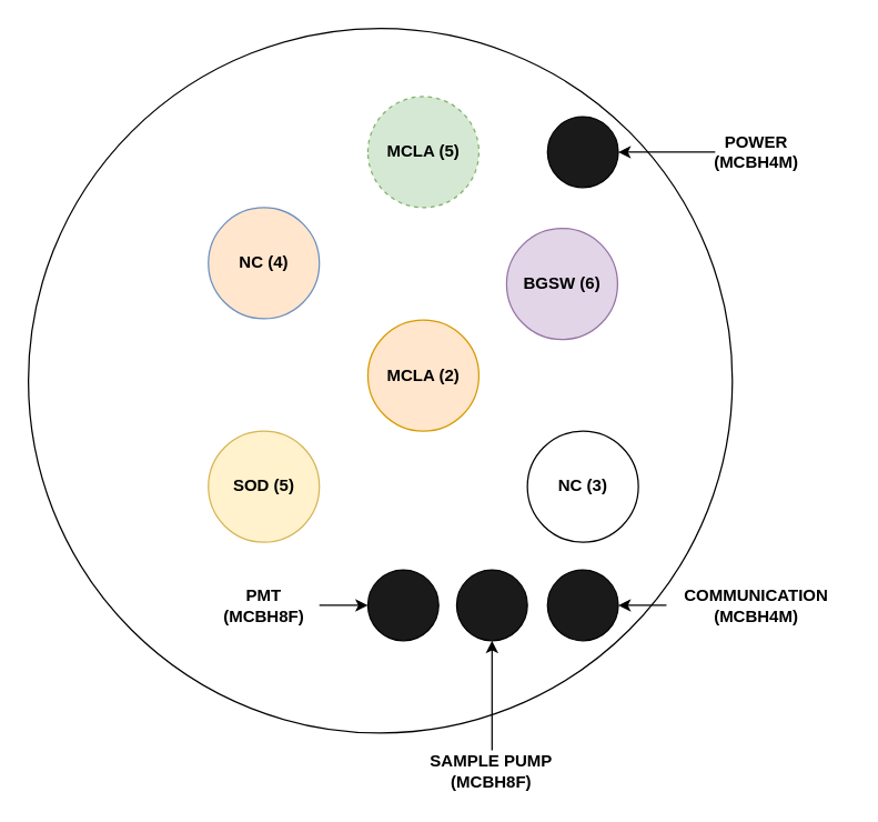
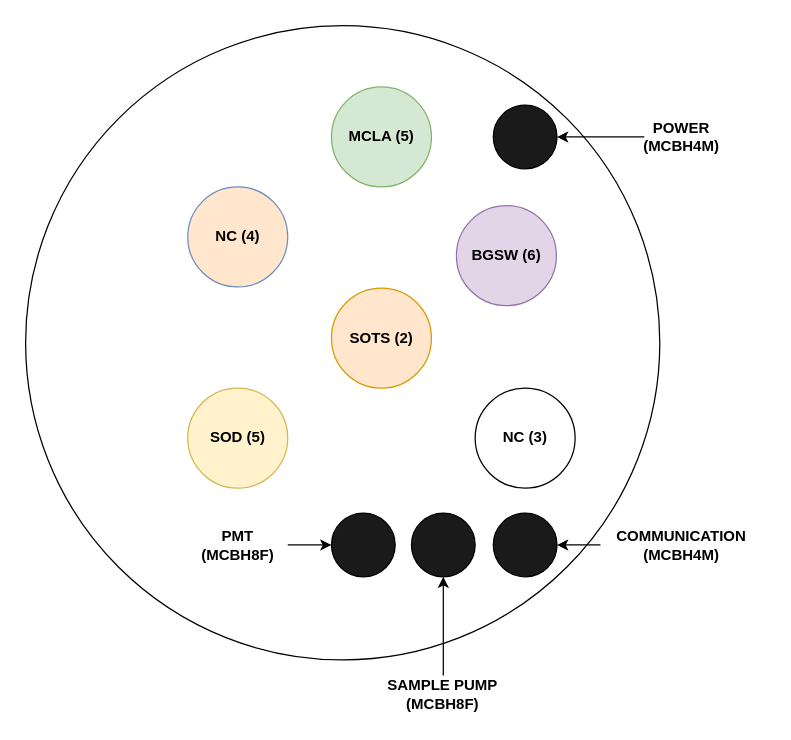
- <mxCell id="7" value="MCLA (5)" style="ellipse;whiteSpace=wrap;html=1;aspect=fixed;fontStyle=1;fillColor=#d5e8d4;strokeColor=#82b366;direction=west;dashed=1;" parent="1" vertex="1"><mxGeometry x="264.75" y="69" width="80" height="80" as="geometry" /></mxCell>
+ <mxCell id="7" value="MCLA (5)" style="ellipse;whiteSpace=wrap;html=1;aspect=fixed;fontStyle=1;fillColor=#d5e8d4;strokeColor=#82b366;direction=west;" parent="1" vertex="1"><mxGeometry x="264.75" y="69" width="80" height="80" as="geometry" /></mxCell>
- <mxCell id="4" value="&lt;b&gt;MCLA (2)&lt;/b&gt;" style="ellipse;whiteSpace=wrap;html=1;aspect=fixed;fillColor=#ffe6cc;strokeColor=#d79b00;direction=west;" parent="1" vertex="1"><mxGeometry x="264.75" y="230" width="80" height="80" as="geometry" /></mxCell>
+ <mxCell id="4" value="&lt;b&gt;SOTS (2)&lt;/b&gt;" style="ellipse;whiteSpace=wrap;html=1;aspect=fixed;fillColor=#ffe6cc;strokeColor=#d79b00;direction=west;" parent="1" vertex="1"><mxGeometry x="264.75" y="230" width="80" height="80" as="geometry" /></mxCell>
